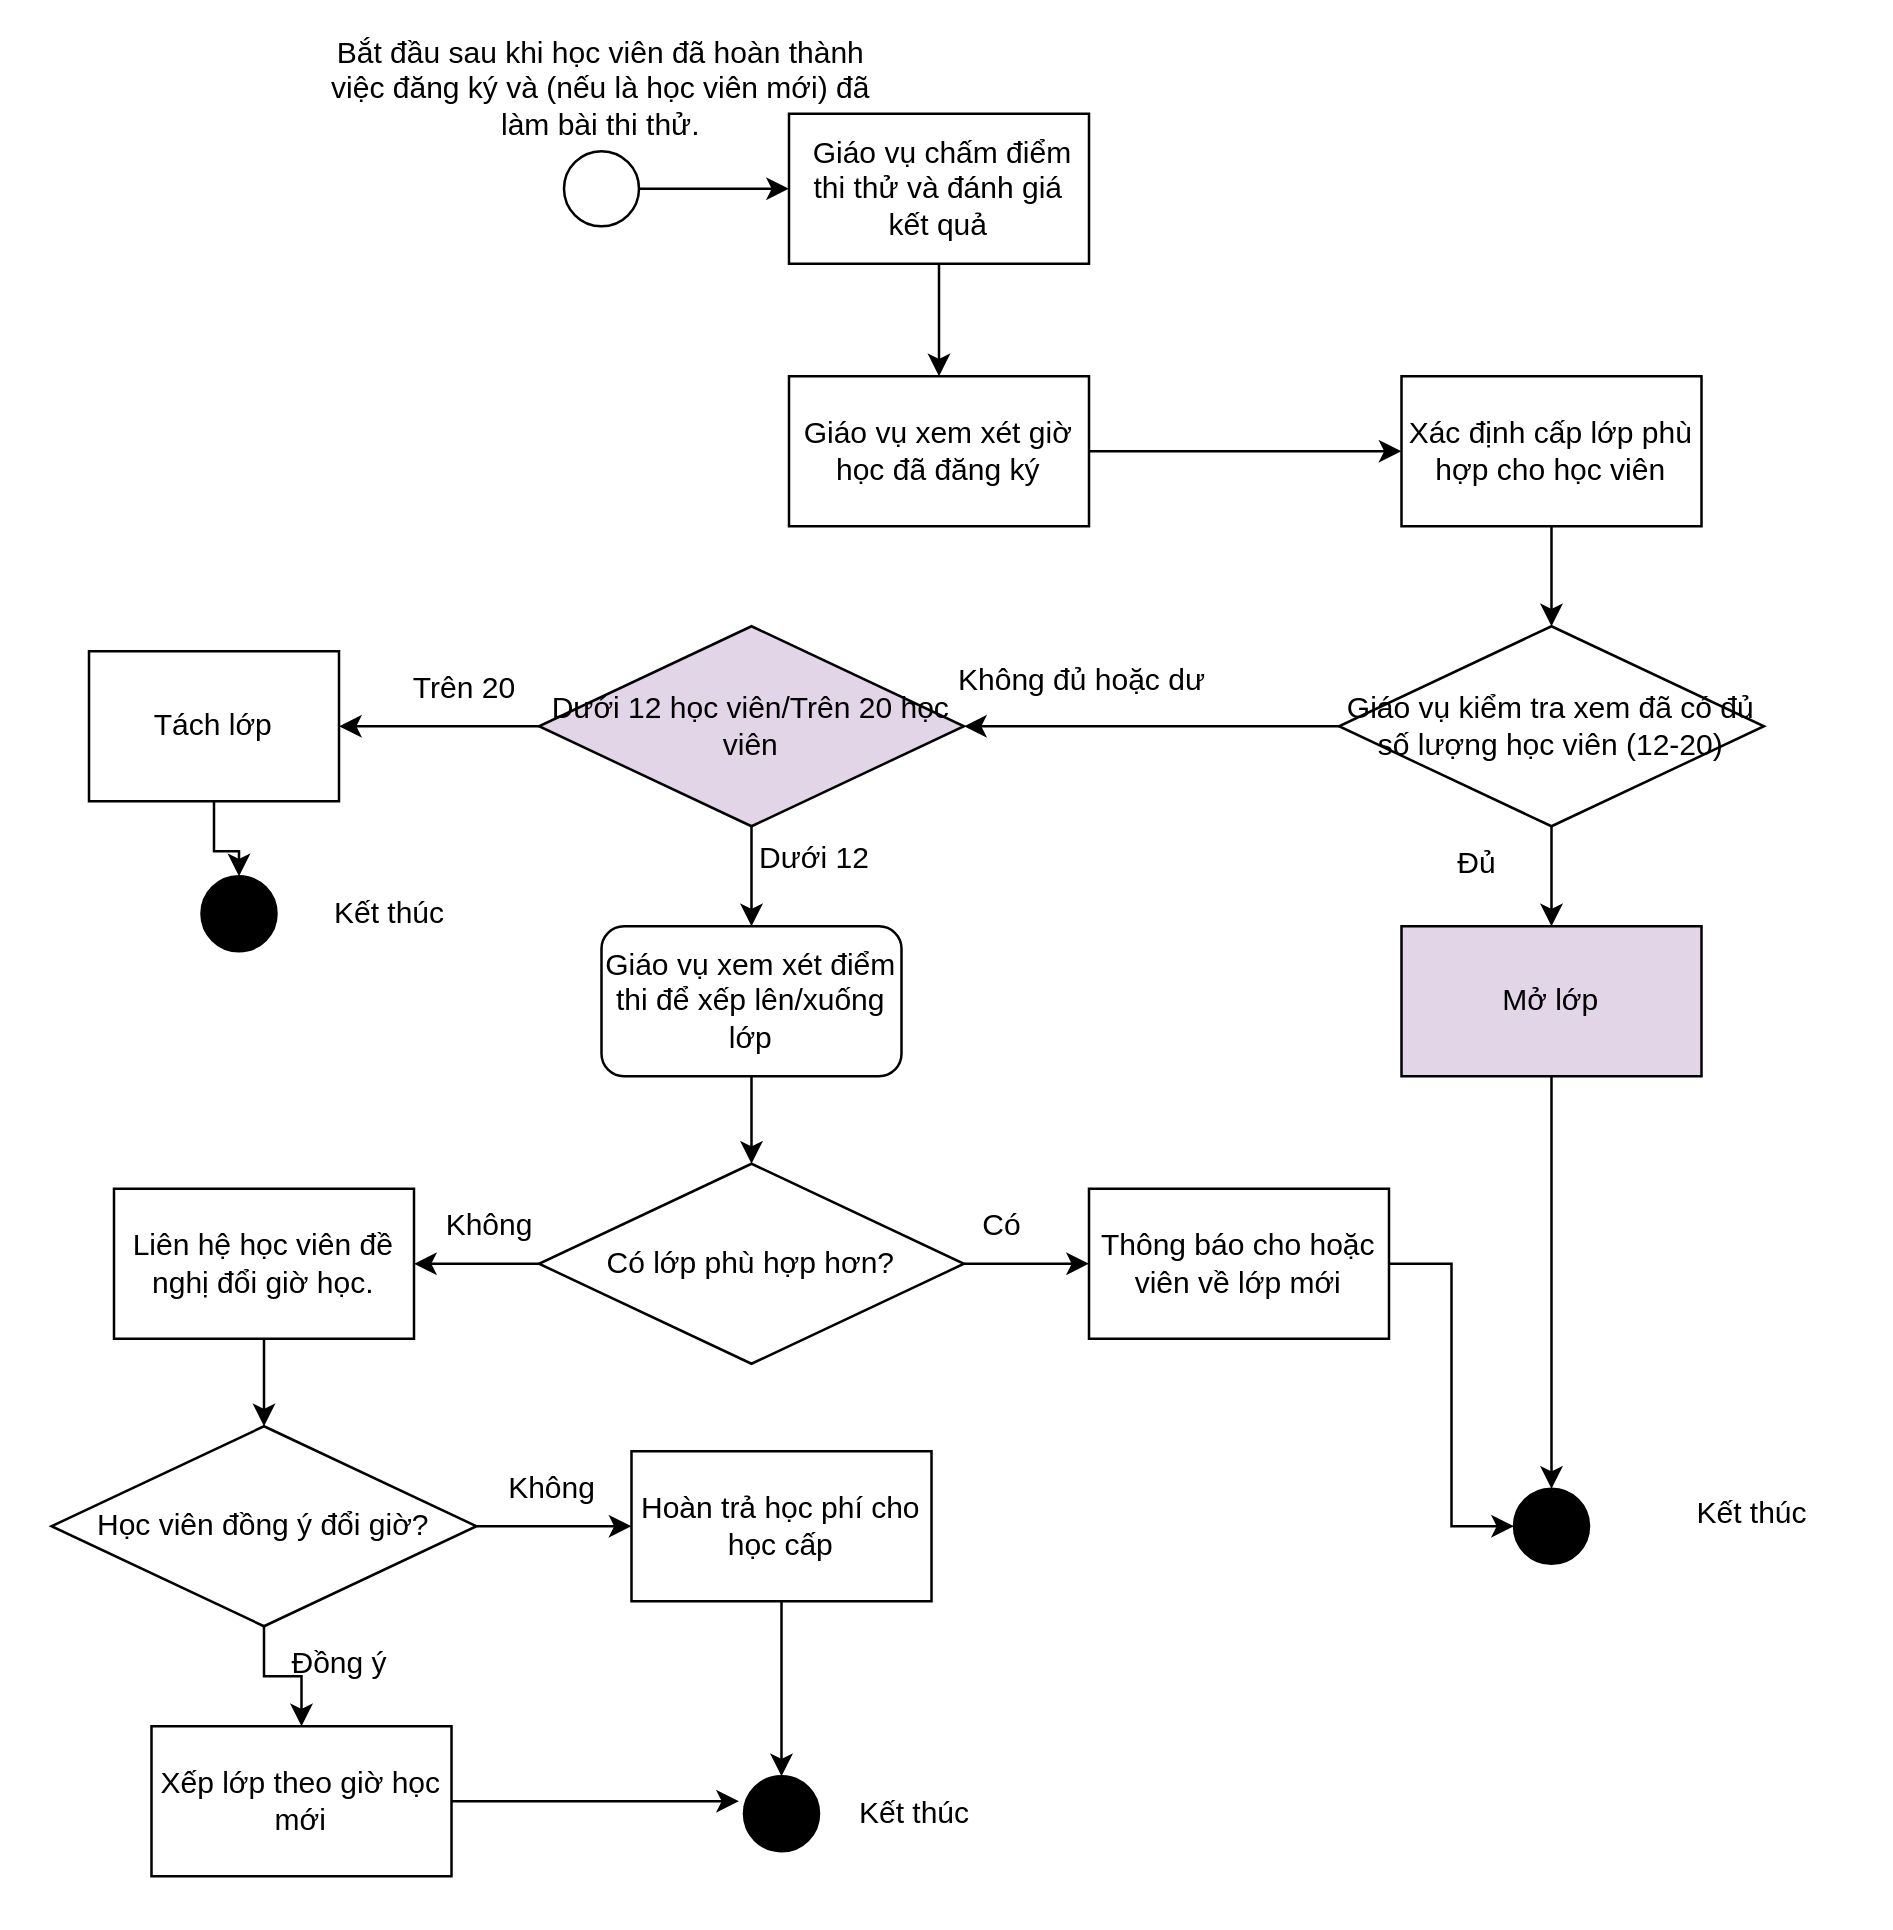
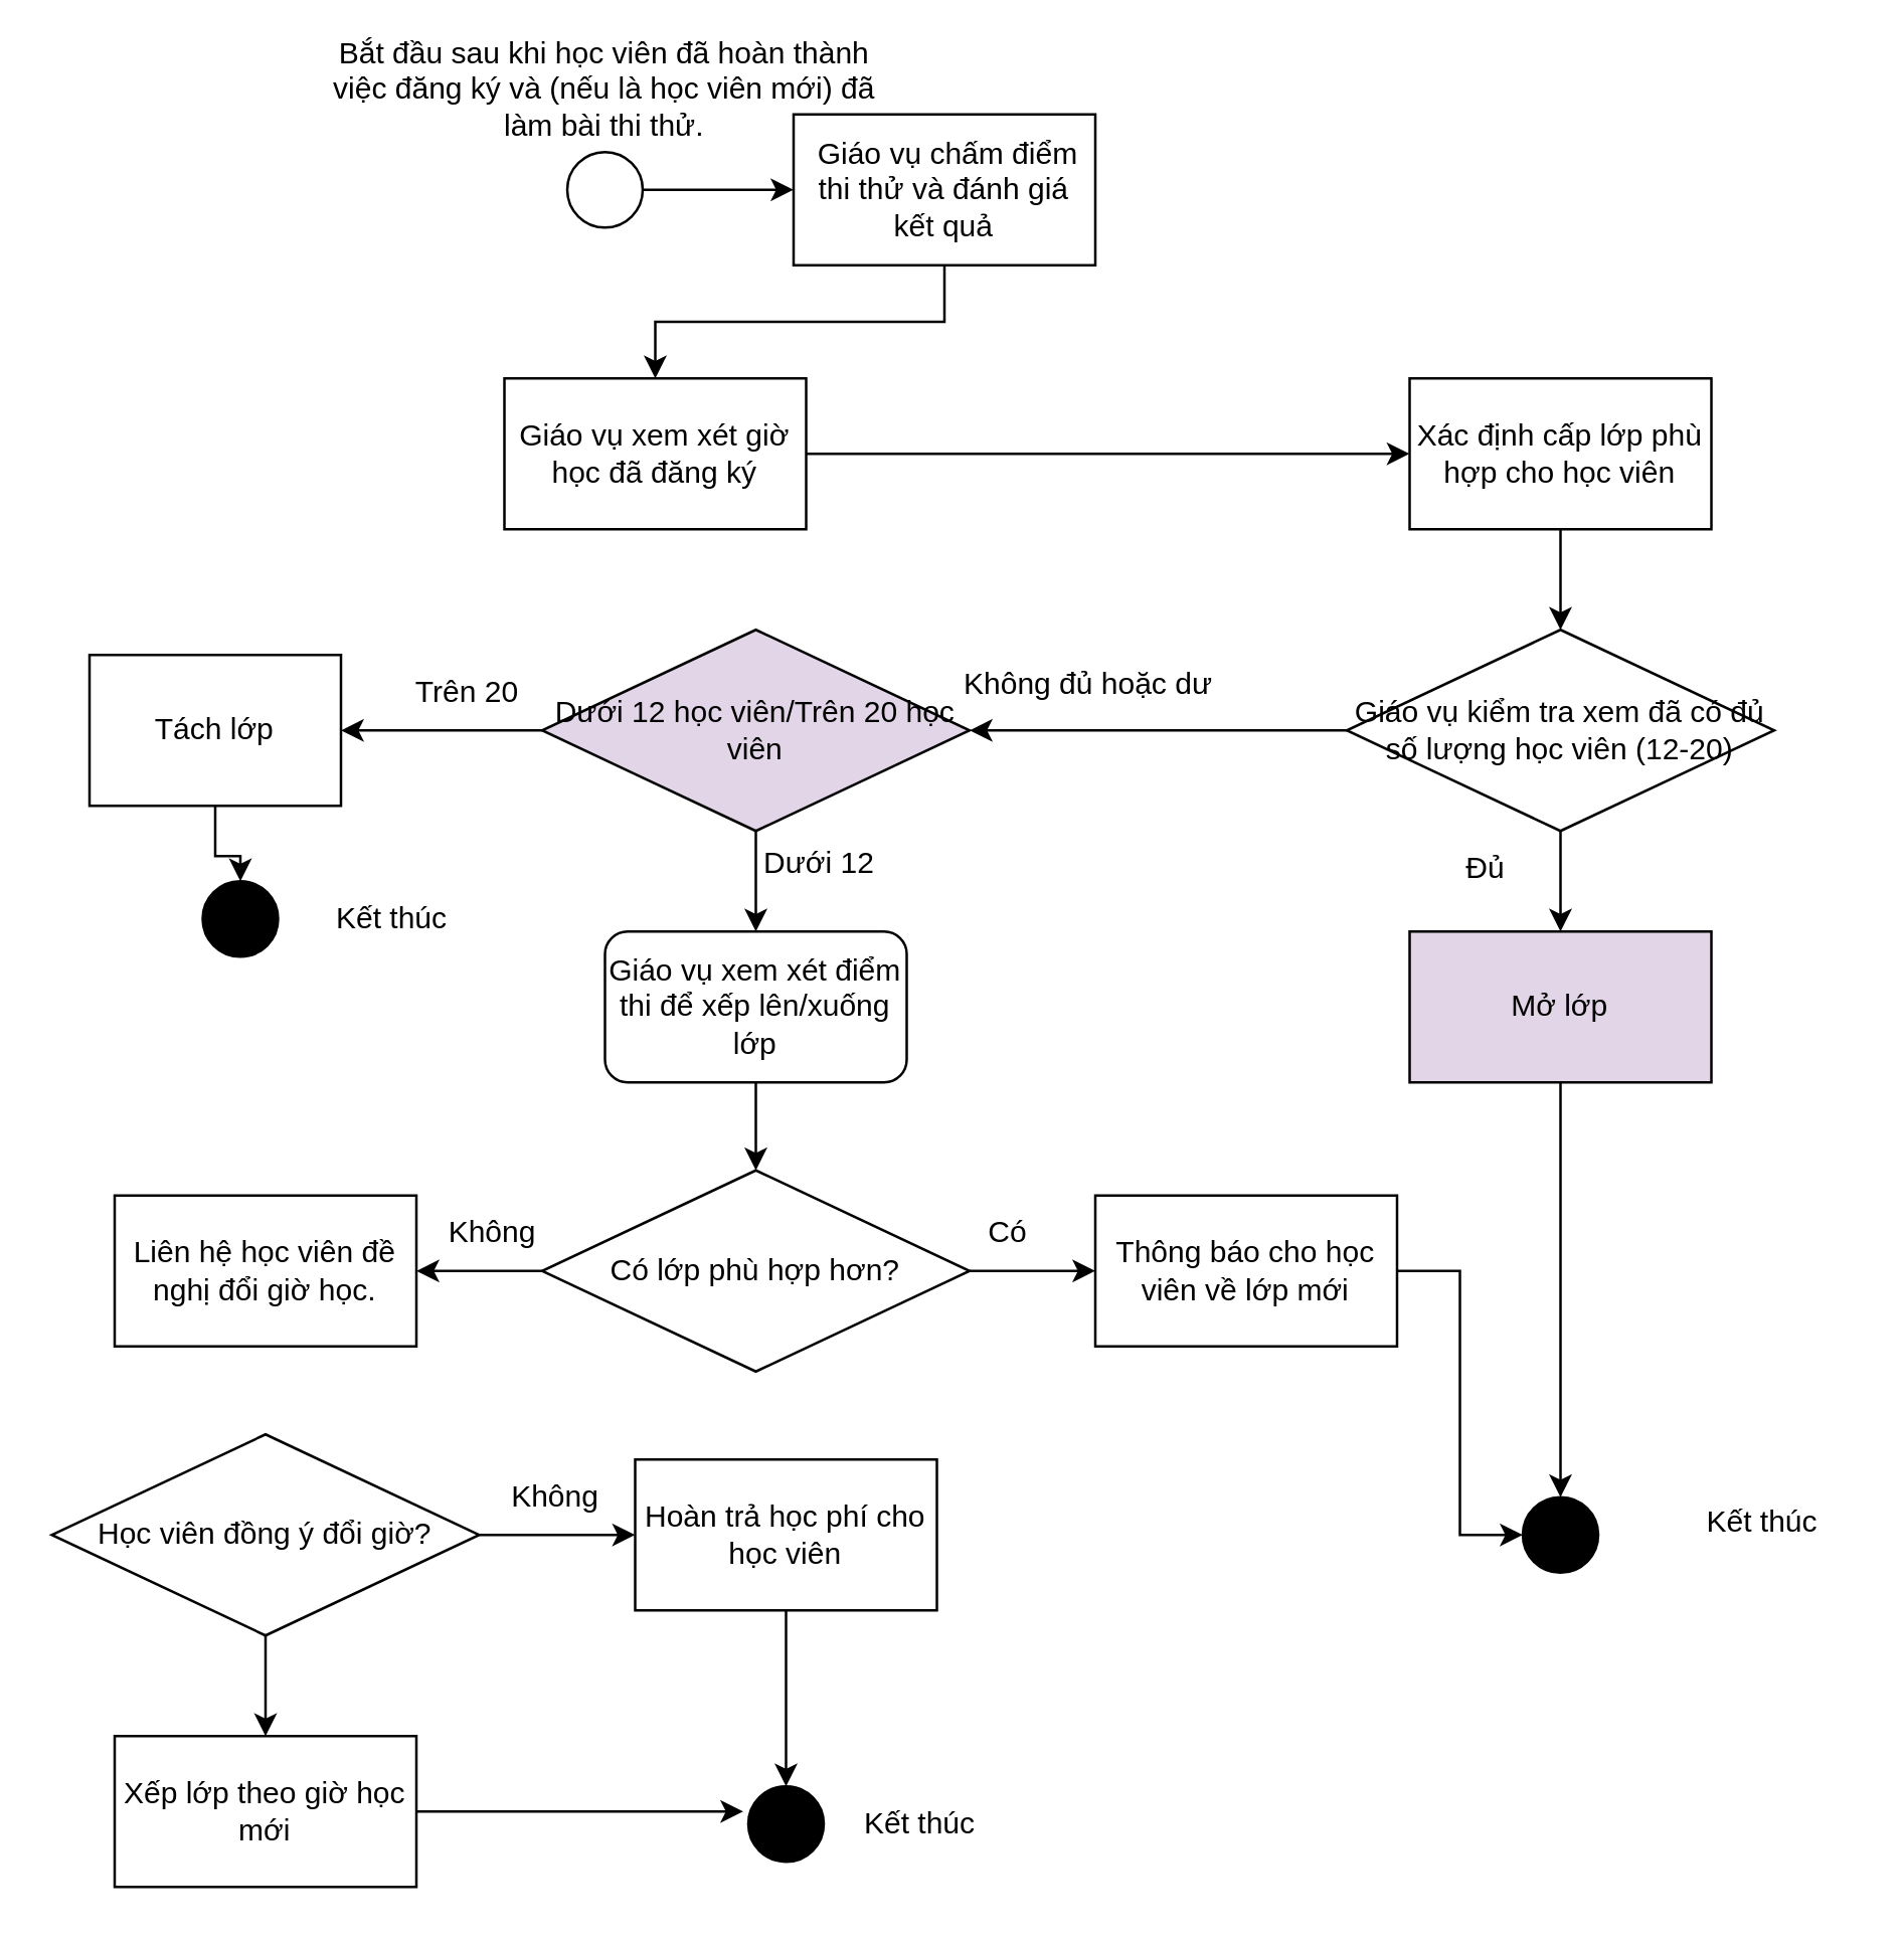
- <mxCell id="9" value="Giáo vụ xem xét giờ học đã đăng ký" style="rounded=0;whiteSpace=wrap;html=1;" vertex="1" parent="1"><mxGeometry x="315" y="150" width="120" height="60" as="geometry" /></mxCell>
+ <mxCell id="9" value="Giáo vụ xem xét giờ học đã đăng ký" style="rounded=0;whiteSpace=wrap;html=1;" vertex="1" parent="1"><mxGeometry x="200" y="150" width="120" height="60" as="geometry" /></mxCell>
- <mxCell id="29" value="Thông báo cho hoặc viên về lớp mới" style="rounded=0;whiteSpace=wrap;html=1;" vertex="1" parent="1"><mxGeometry x="435" y="475" width="120" height="60" as="geometry" /></mxCell>
+ <mxCell id="29" value="Thông báo cho học viên về lớp mới" style="rounded=0;whiteSpace=wrap;html=1;" vertex="1" parent="1"><mxGeometry x="435" y="475" width="120" height="60" as="geometry" /></mxCell>
- <mxCell id="32" value="" style="edgeStyle=orthogonalEdgeStyle;rounded=0;orthogonalLoop=1;jettySize=auto;html=1;" edge="1" parent="1" source="33" target="37"><mxGeometry relative="1" as="geometry" /></mxCell>
- <mxCell id="42" value="Hoàn trả học phí cho học cấp" style="rounded=0;whiteSpace=wrap;html=1;" vertex="1" parent="1"><mxGeometry x="252" y="580" width="120" height="60" as="geometry" /></mxCell>
+ <mxCell id="42" value="Hoàn trả học phí cho học viên" style="rounded=0;whiteSpace=wrap;html=1;" vertex="1" parent="1"><mxGeometry x="252" y="580" width="120" height="60" as="geometry" /></mxCell>
- <mxCell id="40" value="Đồng ý" style="text;html=1;align=center;verticalAlign=middle;resizable=0;points=[];autosize=1;strokeColor=none;fillColor=none;" vertex="1" parent="1"><mxGeometry x="105" y="650" width="60" height="30" as="geometry" /></mxCell>
- <mxCell id="39" value="Xếp lớp theo giờ học mới" style="rounded=0;whiteSpace=wrap;html=1;" vertex="1" parent="1"><mxGeometry x="60" y="690" width="120" height="60" as="geometry" /></mxCell>
+ <mxCell id="39" value="Xếp lớp theo giờ học mới" style="rounded=0;whiteSpace=wrap;html=1;" vertex="1" parent="1"><mxGeometry x="45" y="690" width="120" height="60" as="geometry" /></mxCell>
